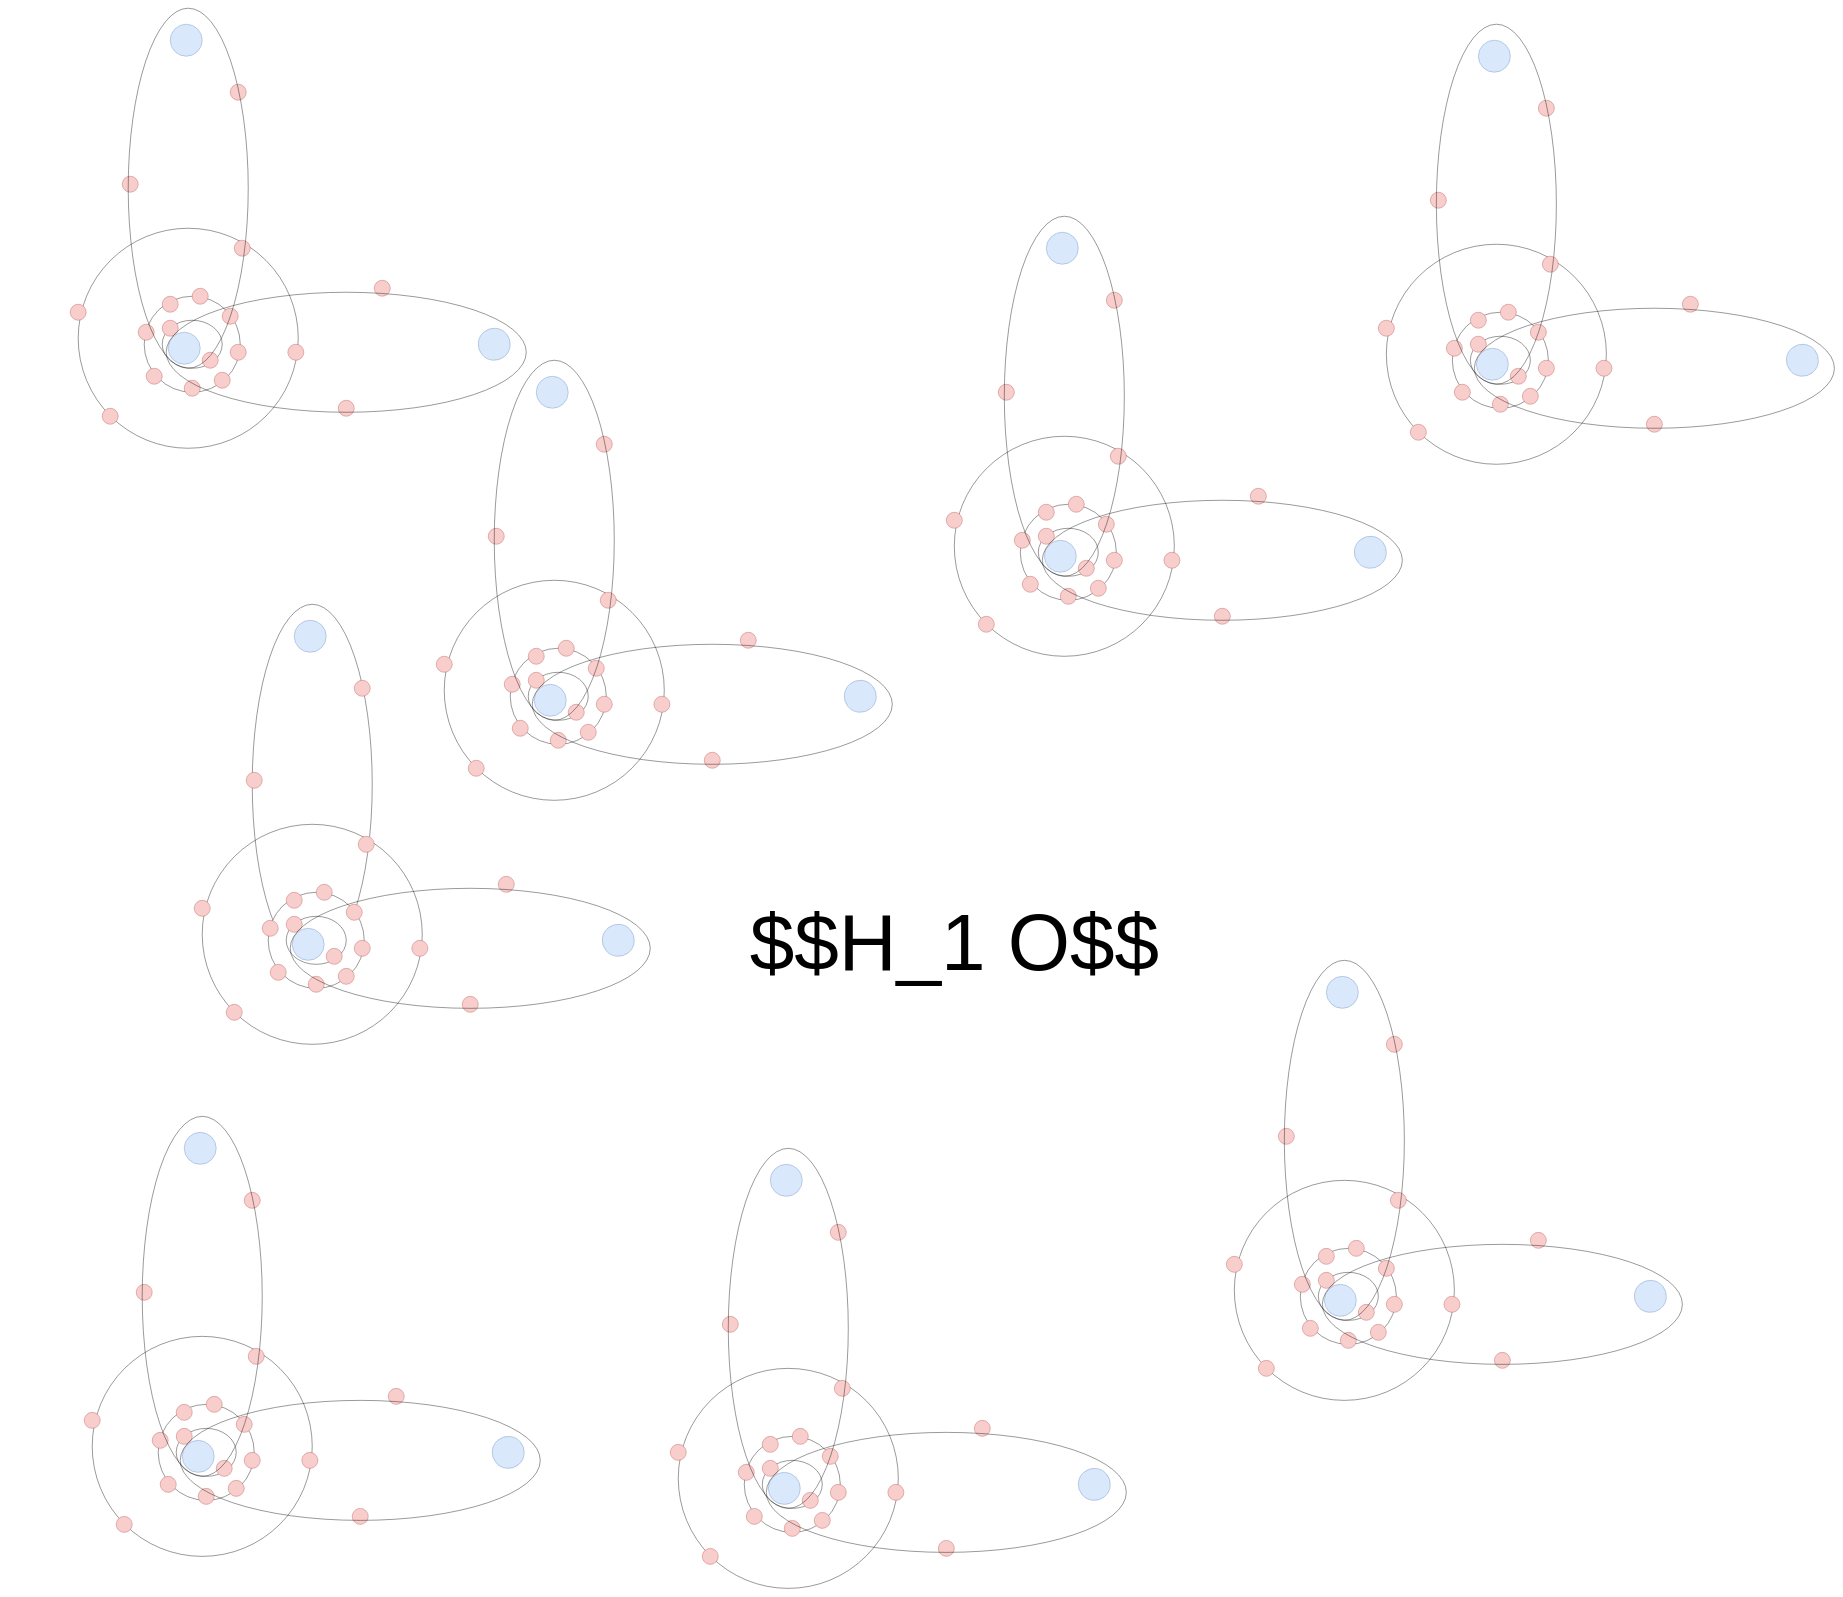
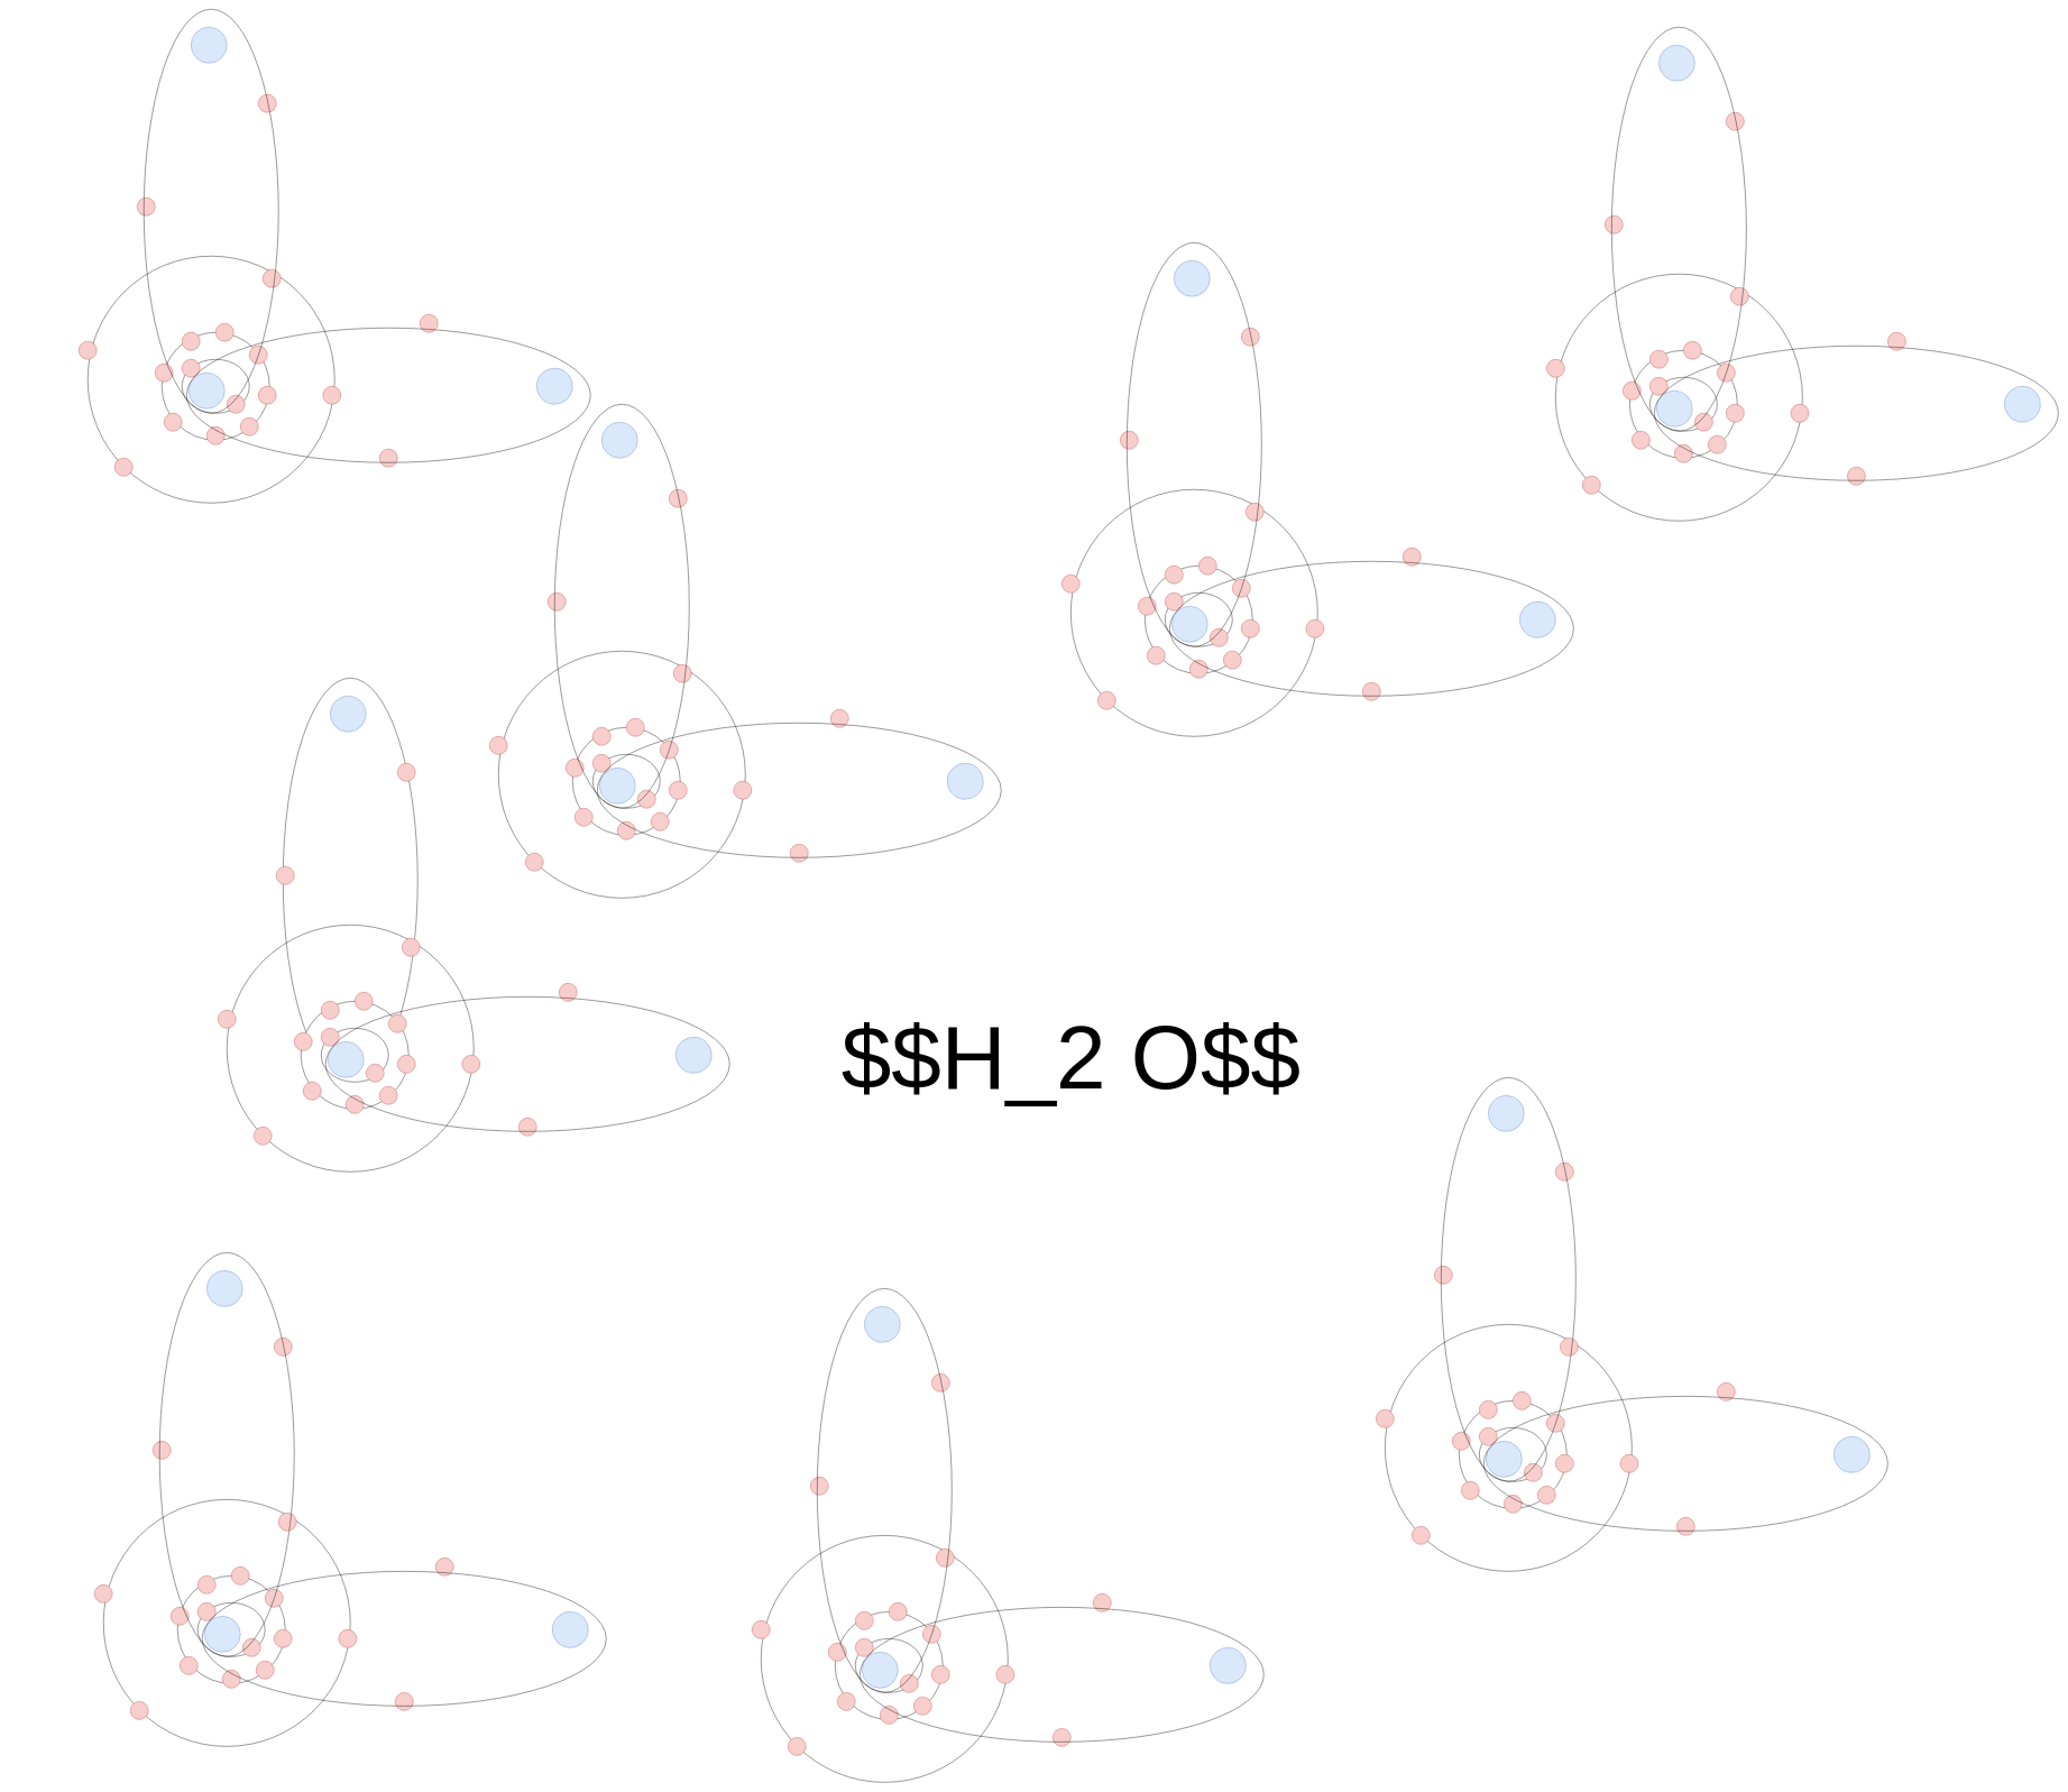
- <mxCell id="218" value="$$H_1 O$$" style="text;html=1;resizable=0;autosize=1;align=center;verticalAlign=middle;points=[];fillColor=none;strokeColor=none;rounded=0;fontSize=200;" vertex="1" parent="1"><mxGeometry x="1865" y="2230" width="1040" height="250" as="geometry" /></mxCell>
+ <mxCell id="218" value="$$H_2 O$$" style="text;html=1;resizable=0;autosize=1;align=center;verticalAlign=middle;points=[];fillColor=none;strokeColor=none;rounded=0;fontSize=200;" vertex="1" parent="1"><mxGeometry x="1865" y="2230" width="1040" height="250" as="geometry" /></mxCell>
